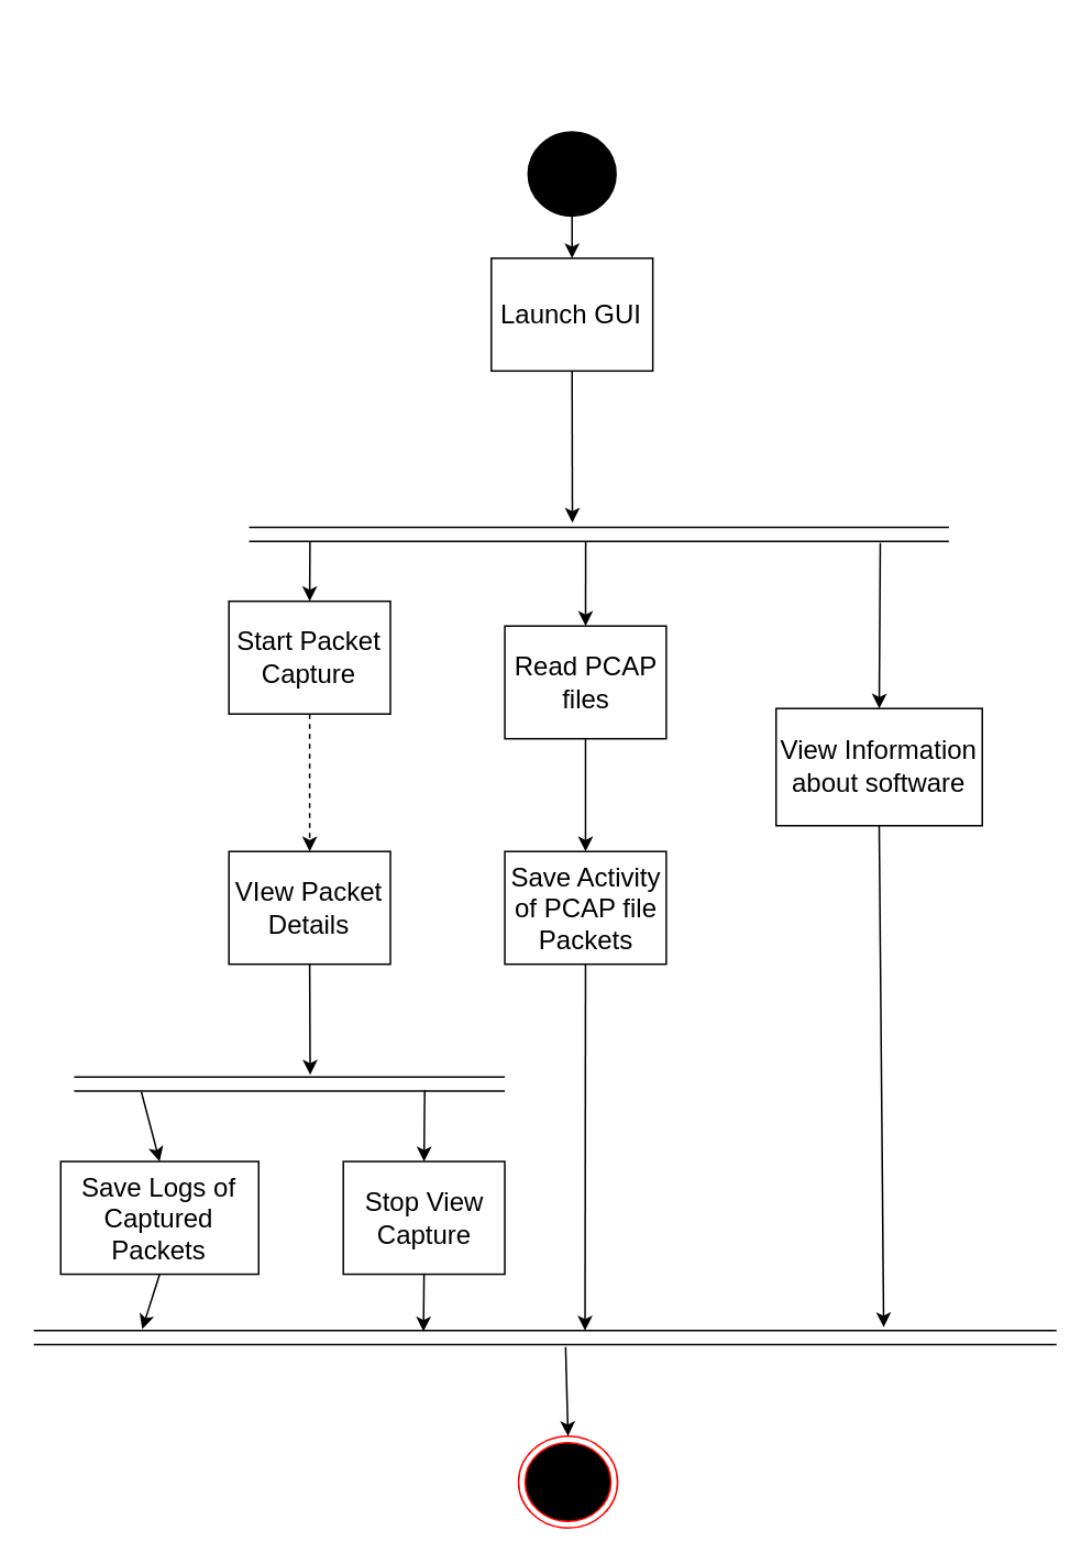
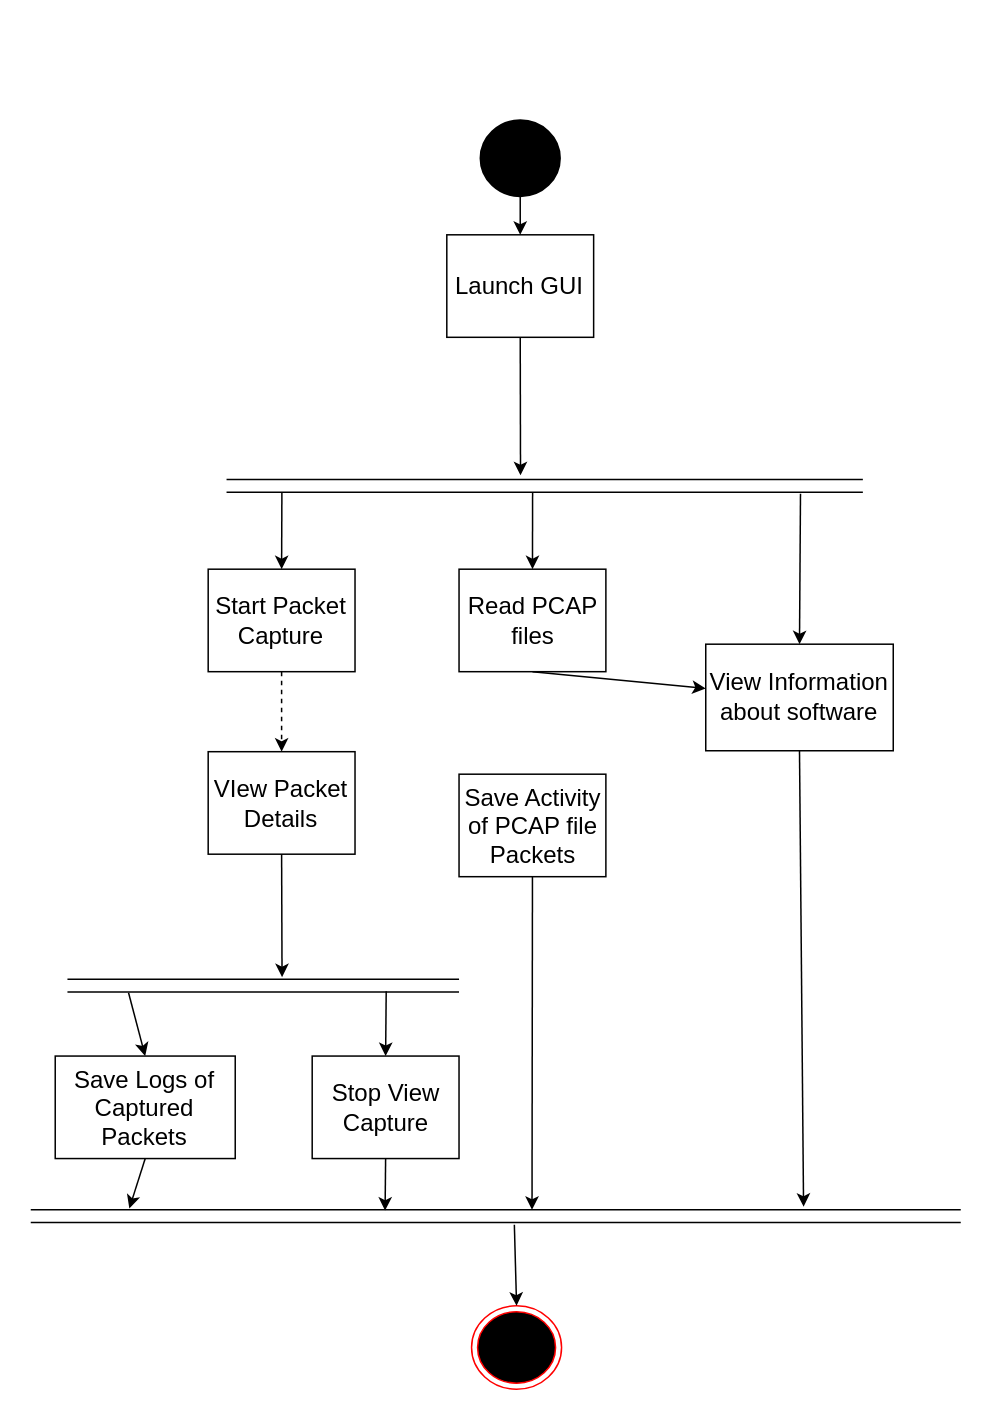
- <mxCell id="6" value="&lt;span style=&quot;font-size: 16px;&quot;&gt;Start Packet Capture&lt;/span&gt;" style="points=[[0.25,0,0],[0.5,0,0],[0.75,0,0],[1,0.25,0],[1,0.5,0],[1,0.75,0],[0.75,1,0],[0.5,1,0],[0.25,1,0],[0,0.75,0],[0,0.5,0],[0,0.25,0]];shape=mxgraph.bpmn.task2;whiteSpace=wrap;rectStyle=rounded;size=10;html=1;container=0;expand=0;collapsible=0;taskMarker=abstract;" parent="3" vertex="1"><mxGeometry x="118.289" y="283.958" width="97.895" height="68.333" as="geometry" /></mxCell>
+ <mxCell id="6" value="&lt;span style=&quot;font-size: 16px;&quot;&gt;Start Packet Capture&lt;/span&gt;" style="points=[[0.25,0,0],[0.5,0,0],[0.75,0,0],[1,0.25,0],[1,0.5,0],[1,0.75,0],[0.75,1,0],[0.5,1,0],[0.25,1,0],[0,0.75,0],[0,0.5,0],[0,0.25,0]];shape=mxgraph.bpmn.task2;whiteSpace=wrap;rectStyle=rounded;size=10;html=1;container=0;expand=0;collapsible=0;taskMarker=abstract;" parent="3" vertex="1"><mxGeometry x="118.289" y="298.958" width="97.895" height="68.333" as="geometry" /></mxCell>
- <mxCell id="18" value="" style="endArrow=classic;html=1;rounded=0;exitX=0.5;exitY=1;exitDx=0;exitDy=0;exitPerimeter=0;entryX=0.5;entryY=0;entryDx=0;entryDy=0;entryPerimeter=0;" parent="3" source="11" target="15" edge="1"><mxGeometry width="50" height="50" relative="1" as="geometry"><mxPoint x="220.263" y="316.042" as="sourcePoint" /><mxPoint x="220.263" y="384.375" as="targetPoint" /></mxGeometry></mxCell>
+ <mxCell id="18" value="" style="endArrow=classic;html=1;rounded=0;exitX=0.5;exitY=1;exitDx=0;exitDy=0;exitPerimeter=0;" parent="3" source="11" target="10" edge="1"><mxGeometry width="50" height="50" relative="1" as="geometry"><mxPoint x="220.263" y="316.042" as="sourcePoint" /><mxPoint x="220.263" y="384.375" as="targetPoint" /></mxGeometry></mxCell>
- <mxCell id="8" value="&lt;span style=&quot;font-size: 16px;&quot;&gt;VIew Packet Details&lt;/span&gt;" style="points=[[0.25,0,0],[0.5,0,0],[0.75,0,0],[1,0.25,0],[1,0.5,0],[1,0.75,0],[0.75,1,0],[0.5,1,0],[0.25,1,0],[0,0.75,0],[0,0.5,0],[0,0.25,0]];shape=mxgraph.bpmn.task2;whiteSpace=wrap;rectStyle=rounded;size=10;html=1;container=0;expand=0;collapsible=0;taskMarker=abstract;" parent="3" vertex="1"><mxGeometry x="118.289" y="435.625" width="97.895" height="68.333" as="geometry" /></mxCell>
+ <mxCell id="8" value="&lt;span style=&quot;font-size: 16px;&quot;&gt;VIew Packet Details&lt;/span&gt;" style="points=[[0.25,0,0],[0.5,0,0],[0.75,0,0],[1,0.25,0],[1,0.5,0],[1,0.75,0],[0.75,1,0],[0.5,1,0],[0.25,1,0],[0,0.75,0],[0,0.5,0],[0,0.25,0]];shape=mxgraph.bpmn.task2;whiteSpace=wrap;rectStyle=rounded;size=10;html=1;container=0;expand=0;collapsible=0;taskMarker=abstract;" parent="3" vertex="1"><mxGeometry x="118.289" y="420.625" width="97.895" height="68.333" as="geometry" /></mxCell>
